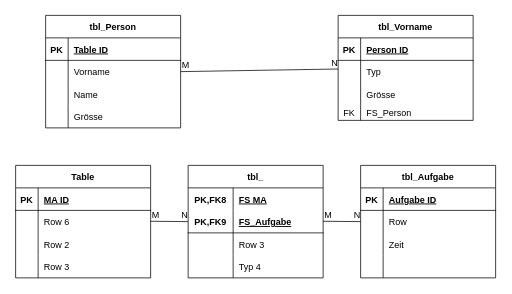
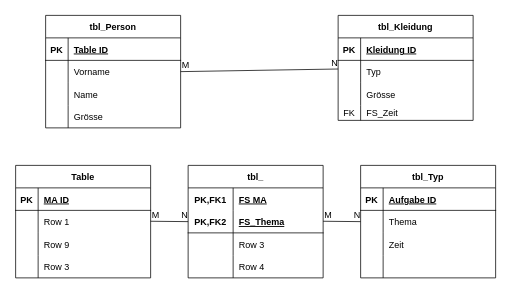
- <mxCell id="18" value="tbl_Vorname" style="shape=table;startSize=30;container=1;collapsible=1;childLayout=tableLayout;fixedRows=1;rowLines=0;fontStyle=1;align=center;resizeLast=1;" vertex="1" parent="1"><mxGeometry x="450" y="20" width="180" height="140" as="geometry" /></mxCell>
+ <mxCell id="18" value="tbl_Kleidung" style="shape=table;startSize=30;container=1;collapsible=1;childLayout=tableLayout;fixedRows=1;rowLines=0;fontStyle=1;align=center;resizeLast=1;" vertex="1" parent="1"><mxGeometry x="450" y="20" width="180" height="140" as="geometry" /></mxCell>
- <mxCell id="21" value="Person ID" style="shape=partialRectangle;connectable=0;fillColor=none;top=0;left=0;bottom=0;right=0;align=left;spacingLeft=6;fontStyle=5;overflow=hidden;" vertex="1" parent="19"><mxGeometry x="30" width="150" height="30" as="geometry"><mxRectangle width="150" height="30" as="alternateBounds" /></mxGeometry></mxCell>
+ <mxCell id="21" value="Kleidung ID" style="shape=partialRectangle;connectable=0;fillColor=none;top=0;left=0;bottom=0;right=0;align=left;spacingLeft=6;fontStyle=5;overflow=hidden;" vertex="1" parent="19"><mxGeometry x="30" width="150" height="30" as="geometry"><mxRectangle width="150" height="30" as="alternateBounds" /></mxGeometry></mxCell>
- <mxCell id="30" value="FS_Person" style="shape=partialRectangle;connectable=0;fillColor=none;top=0;left=0;bottom=0;right=0;align=left;spacingLeft=6;overflow=hidden;" vertex="1" parent="28"><mxGeometry x="30" width="150" height="20" as="geometry"><mxRectangle width="150" height="20" as="alternateBounds" /></mxGeometry></mxCell>
+ <mxCell id="30" value="FS_Zeit" style="shape=partialRectangle;connectable=0;fillColor=none;top=0;left=0;bottom=0;right=0;align=left;spacingLeft=6;overflow=hidden;" vertex="1" parent="28"><mxGeometry x="30" width="150" height="20" as="geometry"><mxRectangle width="150" height="20" as="alternateBounds" /></mxGeometry></mxCell>
- <mxCell id="57" value="tbl_Aufgabe" style="shape=table;startSize=30;container=1;collapsible=1;childLayout=tableLayout;fixedRows=1;rowLines=0;fontStyle=1;align=center;resizeLast=1;" vertex="1" parent="1"><mxGeometry x="480" y="220" width="180" height="150" as="geometry" /></mxCell>
+ <mxCell id="57" value="tbl_Typ" style="shape=table;startSize=30;container=1;collapsible=1;childLayout=tableLayout;fixedRows=1;rowLines=0;fontStyle=1;align=center;resizeLast=1;" vertex="1" parent="1"><mxGeometry x="480" y="220" width="180" height="150" as="geometry" /></mxCell>
- <mxCell id="46" value="PK,FK8" style="shape=partialRectangle;connectable=0;fillColor=none;top=0;left=0;bottom=0;right=0;fontStyle=1;overflow=hidden;" vertex="1" parent="45"><mxGeometry width="60" height="30" as="geometry"><mxRectangle width="60" height="30" as="alternateBounds" /></mxGeometry></mxCell>
+ <mxCell id="46" value="PK,FK1" style="shape=partialRectangle;connectable=0;fillColor=none;top=0;left=0;bottom=0;right=0;fontStyle=1;overflow=hidden;" vertex="1" parent="45"><mxGeometry width="60" height="30" as="geometry"><mxRectangle width="60" height="30" as="alternateBounds" /></mxGeometry></mxCell>
- <mxCell id="37" value="Row 6" style="shape=partialRectangle;connectable=0;fillColor=none;top=0;left=0;bottom=0;right=0;align=left;spacingLeft=6;overflow=hidden;" vertex="1" parent="35"><mxGeometry x="30" width="150" height="30" as="geometry"><mxRectangle width="150" height="30" as="alternateBounds" /></mxGeometry></mxCell>
+ <mxCell id="37" value="Row 1" style="shape=partialRectangle;connectable=0;fillColor=none;top=0;left=0;bottom=0;right=0;align=left;spacingLeft=6;overflow=hidden;" vertex="1" parent="35"><mxGeometry x="30" width="150" height="30" as="geometry"><mxRectangle width="150" height="30" as="alternateBounds" /></mxGeometry></mxCell>
- <mxCell id="49" value="PK,FK9" style="shape=partialRectangle;connectable=0;fillColor=none;top=0;left=0;bottom=0;right=0;fontStyle=1;overflow=hidden;" vertex="1" parent="48"><mxGeometry width="60" height="30" as="geometry"><mxRectangle width="60" height="30" as="alternateBounds" /></mxGeometry></mxCell>
+ <mxCell id="49" value="PK,FK2" style="shape=partialRectangle;connectable=0;fillColor=none;top=0;left=0;bottom=0;right=0;fontStyle=1;overflow=hidden;" vertex="1" parent="48"><mxGeometry width="60" height="30" as="geometry"><mxRectangle width="60" height="30" as="alternateBounds" /></mxGeometry></mxCell>
- <mxCell id="50" value="FS_Aufgabe" style="shape=partialRectangle;connectable=0;fillColor=none;top=0;left=0;bottom=0;right=0;align=left;spacingLeft=6;fontStyle=5;overflow=hidden;" vertex="1" parent="48"><mxGeometry x="60" width="120" height="30" as="geometry"><mxRectangle width="120" height="30" as="alternateBounds" /></mxGeometry></mxCell>
+ <mxCell id="50" value="FS_Thema" style="shape=partialRectangle;connectable=0;fillColor=none;top=0;left=0;bottom=0;right=0;align=left;spacingLeft=6;fontStyle=5;overflow=hidden;" vertex="1" parent="48"><mxGeometry x="60" width="120" height="30" as="geometry"><mxRectangle width="120" height="30" as="alternateBounds" /></mxGeometry></mxCell>
- <mxCell id="63" value="Row" style="shape=partialRectangle;connectable=0;fillColor=none;top=0;left=0;bottom=0;right=0;align=left;spacingLeft=6;overflow=hidden;" vertex="1" parent="61"><mxGeometry x="30" width="150" height="30" as="geometry"><mxRectangle width="150" height="30" as="alternateBounds" /></mxGeometry></mxCell>
+ <mxCell id="63" value="Thema" style="shape=partialRectangle;connectable=0;fillColor=none;top=0;left=0;bottom=0;right=0;align=left;spacingLeft=6;overflow=hidden;" vertex="1" parent="61"><mxGeometry x="30" width="150" height="30" as="geometry"><mxRectangle width="150" height="30" as="alternateBounds" /></mxGeometry></mxCell>
- <mxCell id="40" value="Row 2" style="shape=partialRectangle;connectable=0;fillColor=none;top=0;left=0;bottom=0;right=0;align=left;spacingLeft=6;overflow=hidden;" vertex="1" parent="38"><mxGeometry x="30" width="150" height="30" as="geometry"><mxRectangle width="150" height="30" as="alternateBounds" /></mxGeometry></mxCell>
+ <mxCell id="40" value="Row 9" style="shape=partialRectangle;connectable=0;fillColor=none;top=0;left=0;bottom=0;right=0;align=left;spacingLeft=6;overflow=hidden;" vertex="1" parent="38"><mxGeometry x="30" width="150" height="30" as="geometry"><mxRectangle width="150" height="30" as="alternateBounds" /></mxGeometry></mxCell>
- <mxCell id="56" value="Typ 4" style="shape=partialRectangle;connectable=0;fillColor=none;top=0;left=0;bottom=0;right=0;align=left;spacingLeft=6;overflow=hidden;" vertex="1" parent="54"><mxGeometry x="60" width="120" height="30" as="geometry"><mxRectangle width="120" height="30" as="alternateBounds" /></mxGeometry></mxCell>
+ <mxCell id="56" value="Row 4" style="shape=partialRectangle;connectable=0;fillColor=none;top=0;left=0;bottom=0;right=0;align=left;spacingLeft=6;overflow=hidden;" vertex="1" parent="54"><mxGeometry x="60" width="120" height="30" as="geometry"><mxRectangle width="120" height="30" as="alternateBounds" /></mxGeometry></mxCell>
